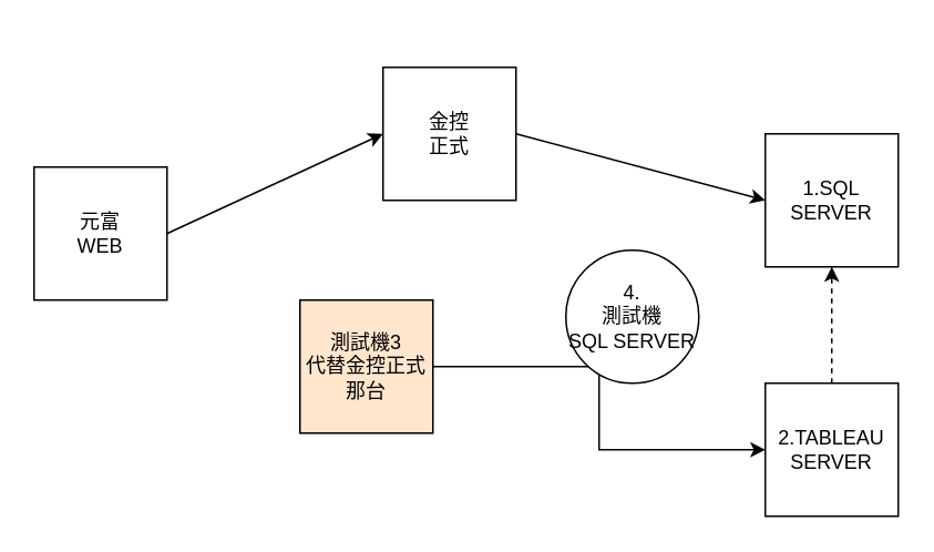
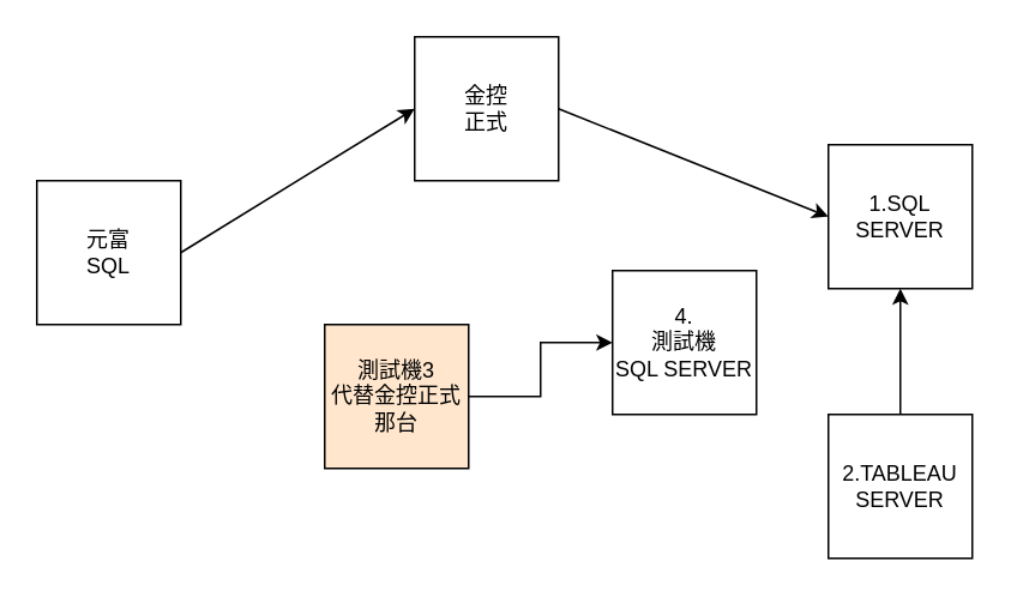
- <mxCell id="2" value="金控&lt;br&gt;正式" style="whiteSpace=wrap;html=1;aspect=fixed;" parent="1" vertex="1"><mxGeometry x="230" y="40" width="80" height="80" as="geometry" /></mxCell>
+ <mxCell id="2" value="金控&lt;br&gt;正式" style="whiteSpace=wrap;html=1;aspect=fixed;" parent="1" vertex="1"><mxGeometry x="230" y="20" width="80" height="80" as="geometry" /></mxCell>
- <mxCell id="3" value="元富&lt;br&gt;WEB" style="whiteSpace=wrap;html=1;aspect=fixed;" parent="1" vertex="1"><mxGeometry x="20" y="100" width="80" height="80" as="geometry" /></mxCell>
+ <mxCell id="3" value="元富&lt;br&gt;SQL" style="whiteSpace=wrap;html=1;aspect=fixed;" parent="1" vertex="1"><mxGeometry x="20" y="100" width="80" height="80" as="geometry" /></mxCell>
- <mxCell id="11" value="4.&lt;br&gt;測試機&lt;br&gt;SQL SERVER" style="ellipse;whiteSpace=wrap;html=1;aspect=fixed;" parent="1" vertex="1"><mxGeometry x="340" y="150" width="80" height="80" as="geometry" /></mxCell>
+ <mxCell id="11" value="4.&lt;br&gt;測試機&lt;br&gt;SQL SERVER" style="whiteSpace=wrap;html=1;aspect=fixed;" parent="1" vertex="1"><mxGeometry x="340" y="150" width="80" height="80" as="geometry" /></mxCell>
- <mxCell id="8" value="" style="endArrow=classic;html=1;exitX=0.5;exitY=0;exitDx=0;exitDy=0;entryX=0.5;entryY=1;entryDx=0;entryDy=0;dashed=1;" parent="1" source="5" target="4" edge="1"><mxGeometry width="50" height="50" relative="1" as="geometry"><mxPoint x="210" y="200" as="sourcePoint" /><mxPoint x="260" y="150" as="targetPoint" /><Array as="points"><mxPoint x="500" y="190" /></Array></mxGeometry></mxCell>
+ <mxCell id="8" value="" style="endArrow=classic;html=1;exitX=0.5;exitY=0;exitDx=0;exitDy=0;entryX=0.5;entryY=1;entryDx=0;entryDy=0;dashed=0;" parent="1" source="5" target="4" edge="1"><mxGeometry width="50" height="50" relative="1" as="geometry"><mxPoint x="210" y="200" as="sourcePoint" /><mxPoint x="260" y="150" as="targetPoint" /><Array as="points"><mxPoint x="500" y="190" /></Array></mxGeometry></mxCell>
- <mxCell id="9" style="edgeStyle=orthogonalEdgeStyle;rounded=0;orthogonalLoop=1;jettySize=auto;html=1;exitX=1;exitY=0.5;exitDx=0;exitDy=0;" parent="1" source="10" target="5" edge="1"><mxGeometry relative="1" as="geometry" /></mxCell>
+ <mxCell id="9" style="edgeStyle=orthogonalEdgeStyle;rounded=0;orthogonalLoop=1;jettySize=auto;html=1;exitX=1;exitY=0.5;exitDx=0;exitDy=0;entryX=0;entryY=0.5;entryDx=0;entryDy=0;" parent="1" source="10" target="11" edge="1"><mxGeometry relative="1" as="geometry" /></mxCell>
